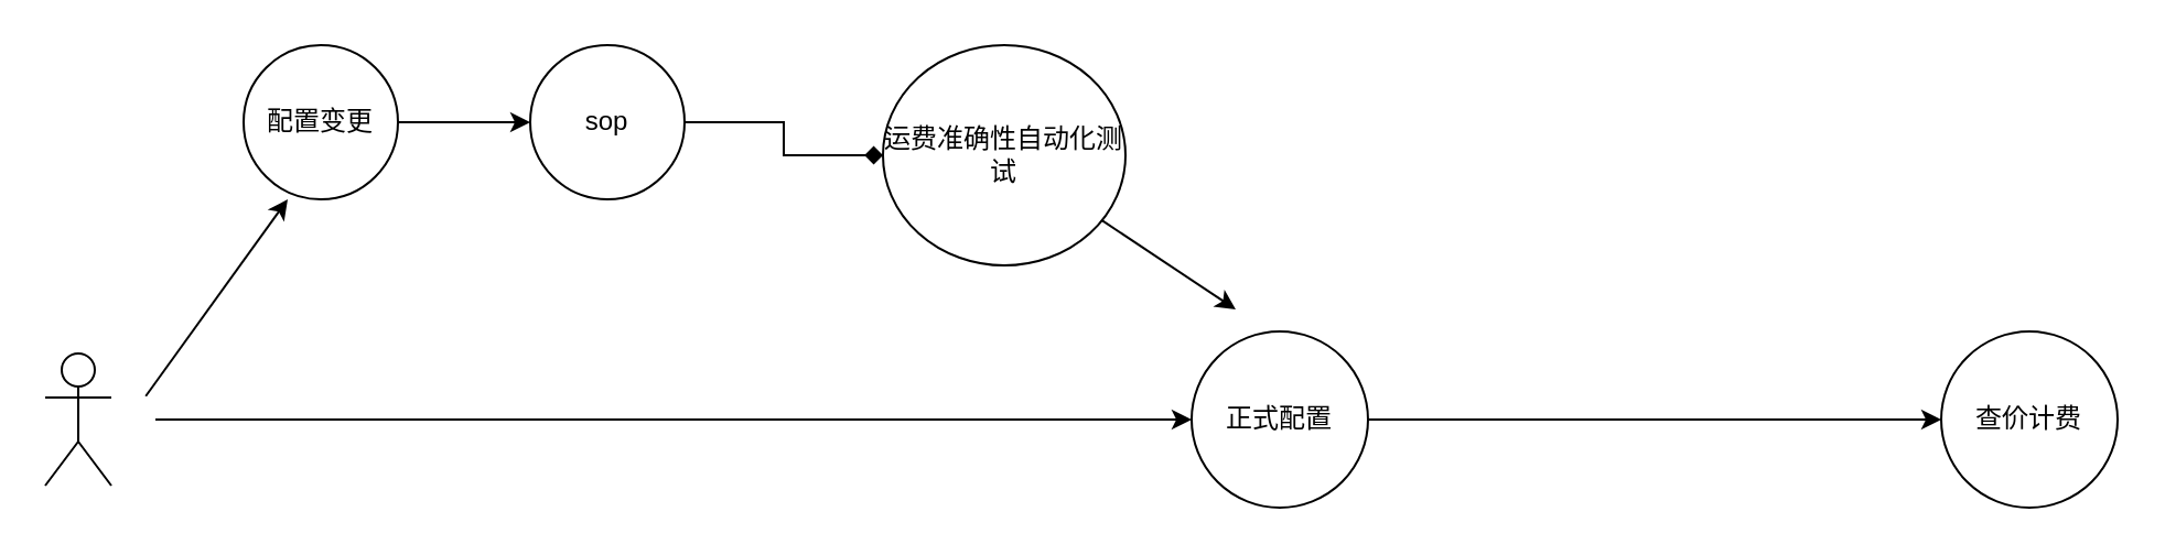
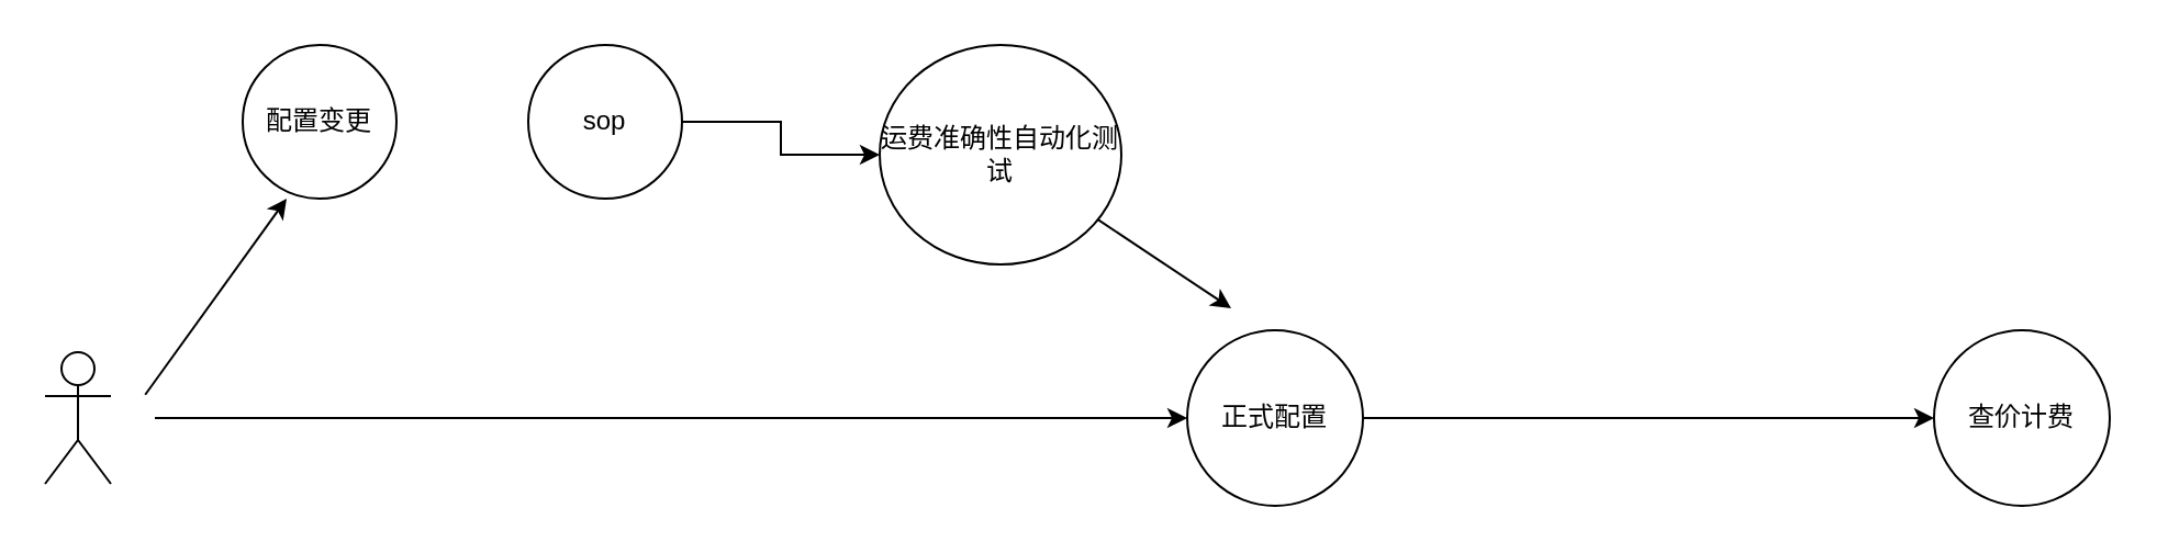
- <mxCell id="5" style="edgeStyle=orthogonalEdgeStyle;rounded=0;orthogonalLoop=1;jettySize=auto;html=1;exitX=1;exitY=0.5;exitDx=0;exitDy=0;entryX=0;entryY=0.5;entryDx=0;entryDy=0;" edge="1" parent="1" source="6" target="9"><mxGeometry relative="1" as="geometry" /></mxCell>
- <mxCell id="8" style="edgeStyle=orthogonalEdgeStyle;rounded=0;orthogonalLoop=1;jettySize=auto;html=1;exitX=1;exitY=0.5;exitDx=0;exitDy=0;entryX=0;entryY=0.5;entryDx=0;entryDy=0;endArrow=diamond;" edge="1" parent="1" source="9" target="10"><mxGeometry relative="1" as="geometry" /></mxCell>
+ <mxCell id="8" style="edgeStyle=orthogonalEdgeStyle;rounded=0;orthogonalLoop=1;jettySize=auto;html=1;exitX=1;exitY=0.5;exitDx=0;exitDy=0;entryX=0;entryY=0.5;entryDx=0;entryDy=0;" edge="1" parent="1" source="9" target="10"><mxGeometry relative="1" as="geometry" /></mxCell>
